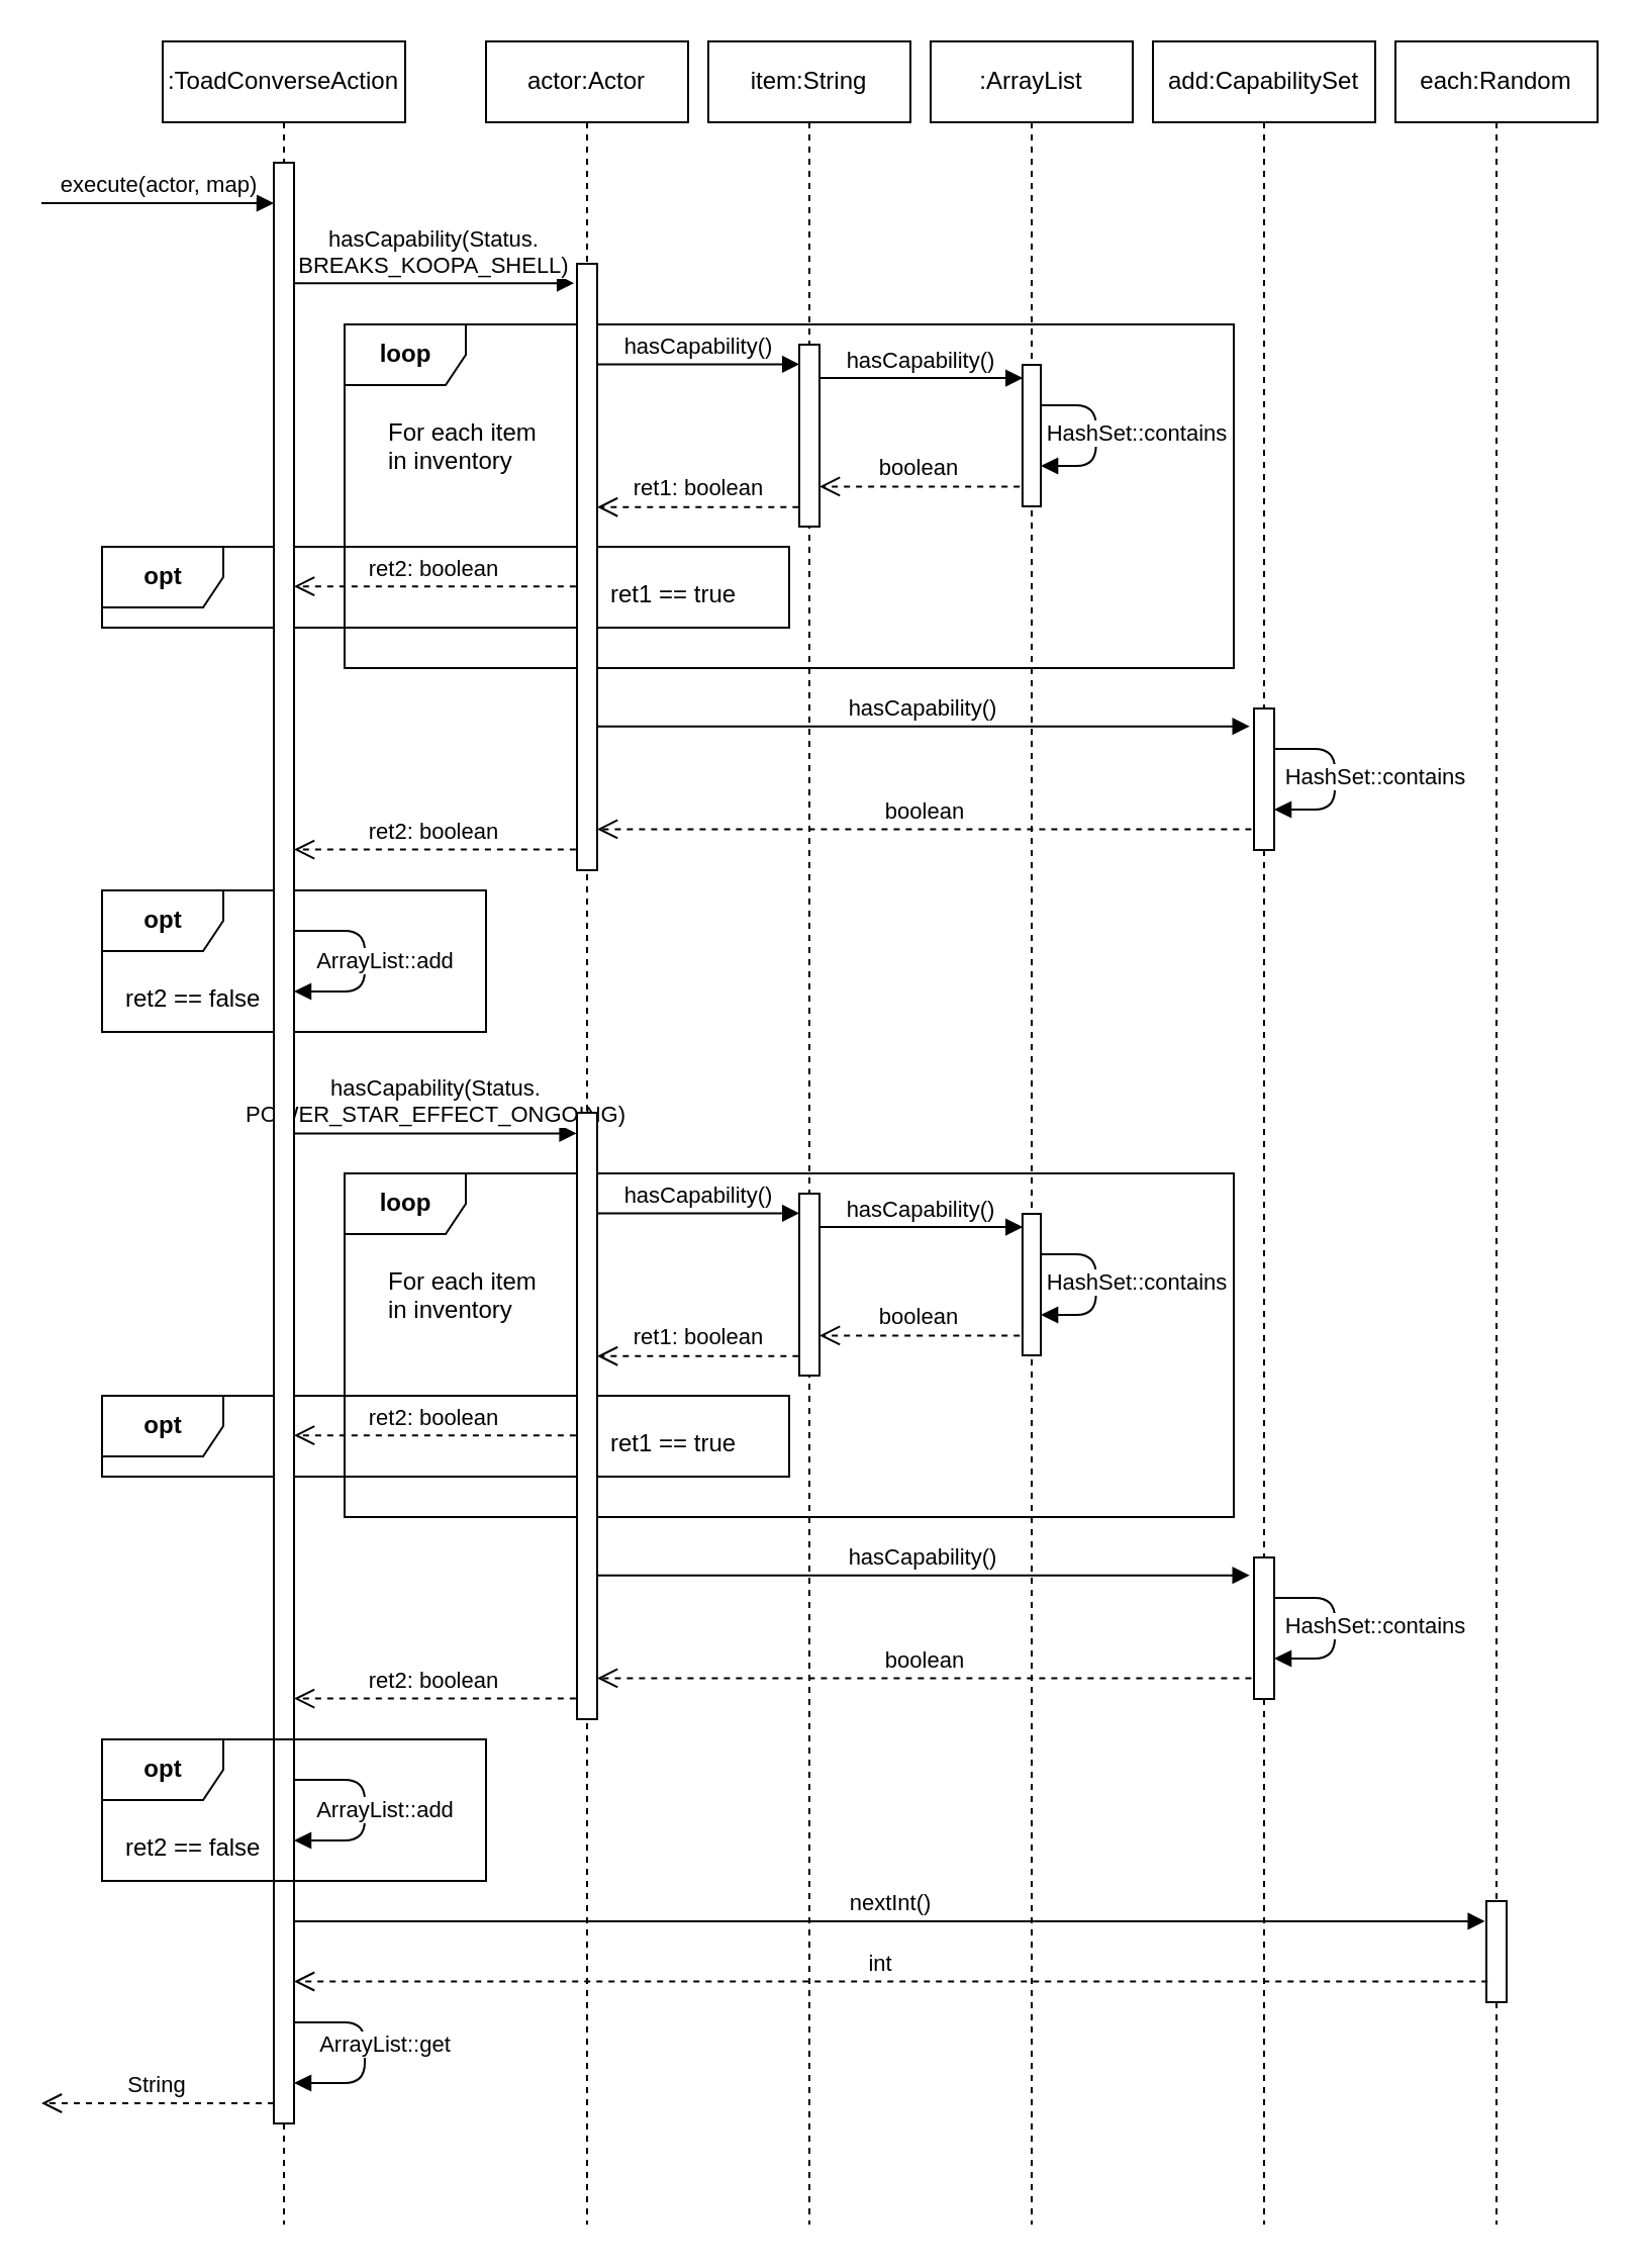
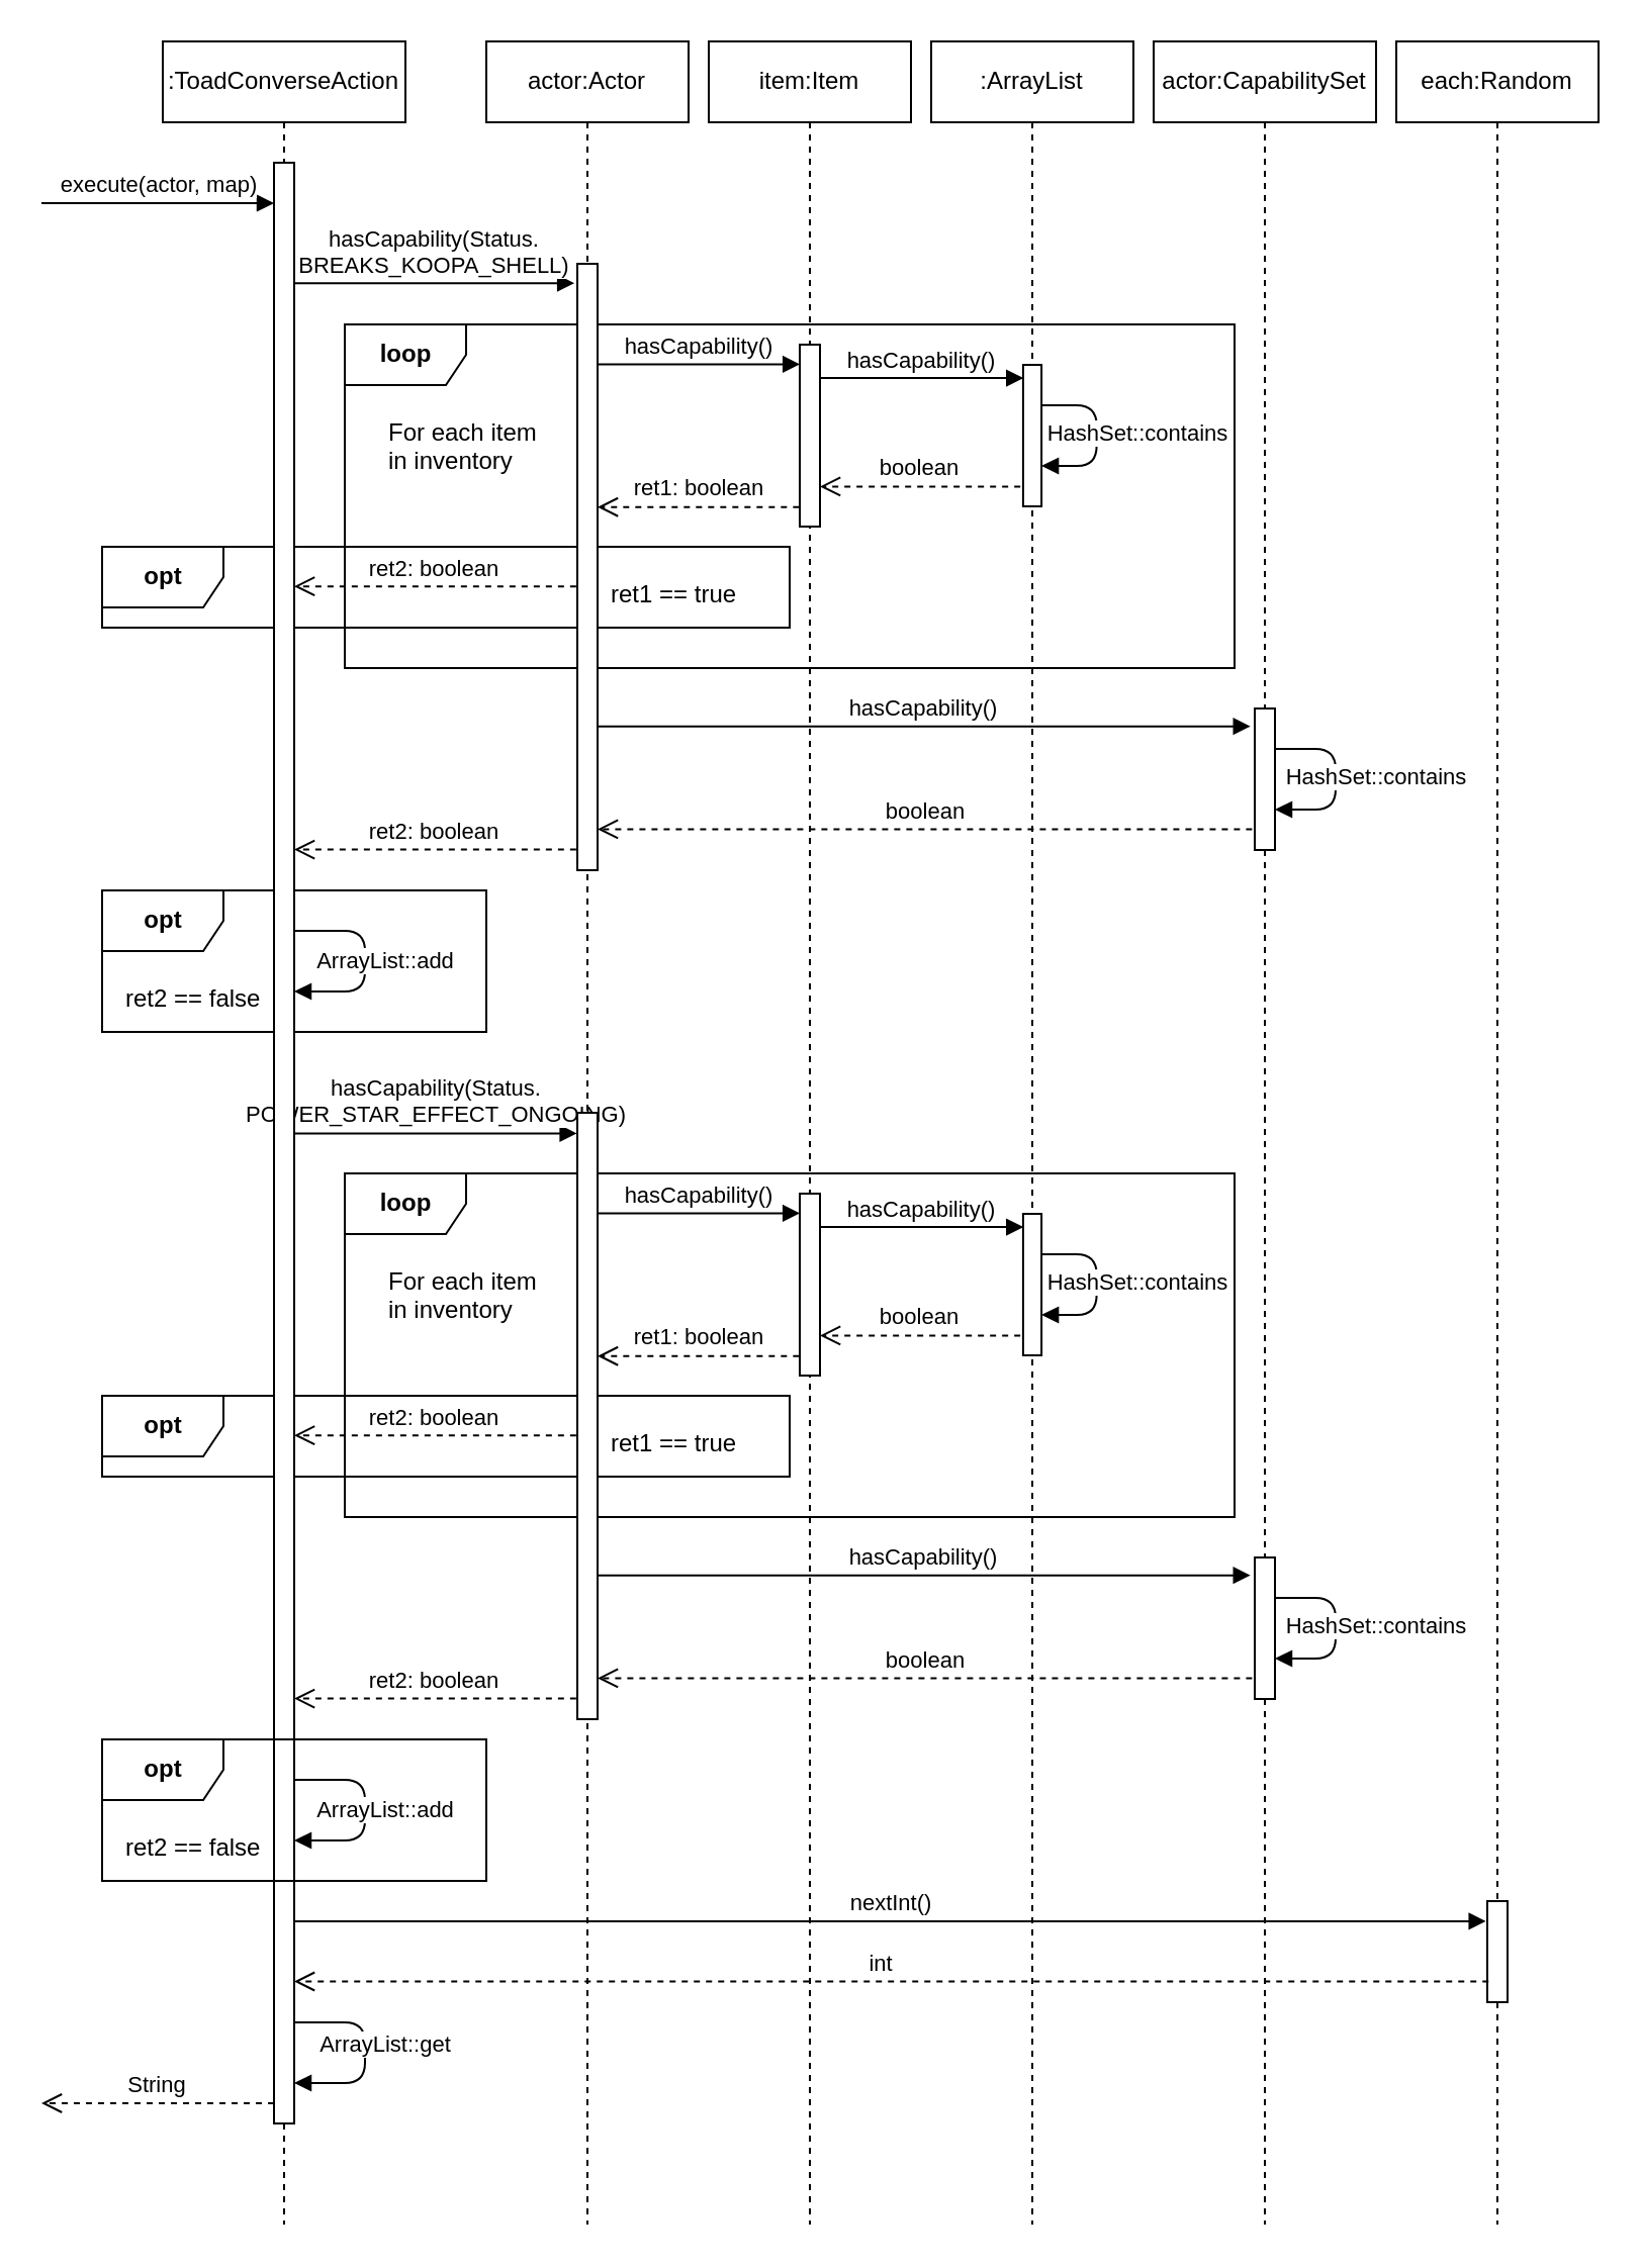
- <mxCell id="46" value="item:String" style="shape=umlLifeline;perimeter=lifelinePerimeter;whiteSpace=wrap;html=1;container=1;collapsible=0;recursiveResize=0;outlineConnect=0;" parent="45" vertex="1"><mxGeometry width="100" height="1080" as="geometry" /></mxCell>
+ <mxCell id="46" value="item:Item" style="shape=umlLifeline;perimeter=lifelinePerimeter;whiteSpace=wrap;html=1;container=1;collapsible=0;recursiveResize=0;outlineConnect=0;" parent="45" vertex="1"><mxGeometry width="100" height="1080" as="geometry" /></mxCell>
- <mxCell id="51" value="add:CapabilitySet" style="shape=umlLifeline;perimeter=lifelinePerimeter;whiteSpace=wrap;html=1;container=1;collapsible=0;recursiveResize=0;outlineConnect=0;" parent="50" vertex="1"><mxGeometry width="110" height="1080" as="geometry" /></mxCell>
+ <mxCell id="51" value="actor:CapabilitySet" style="shape=umlLifeline;perimeter=lifelinePerimeter;whiteSpace=wrap;html=1;container=1;collapsible=0;recursiveResize=0;outlineConnect=0;" parent="50" vertex="1"><mxGeometry width="110" height="1080" as="geometry" /></mxCell>
